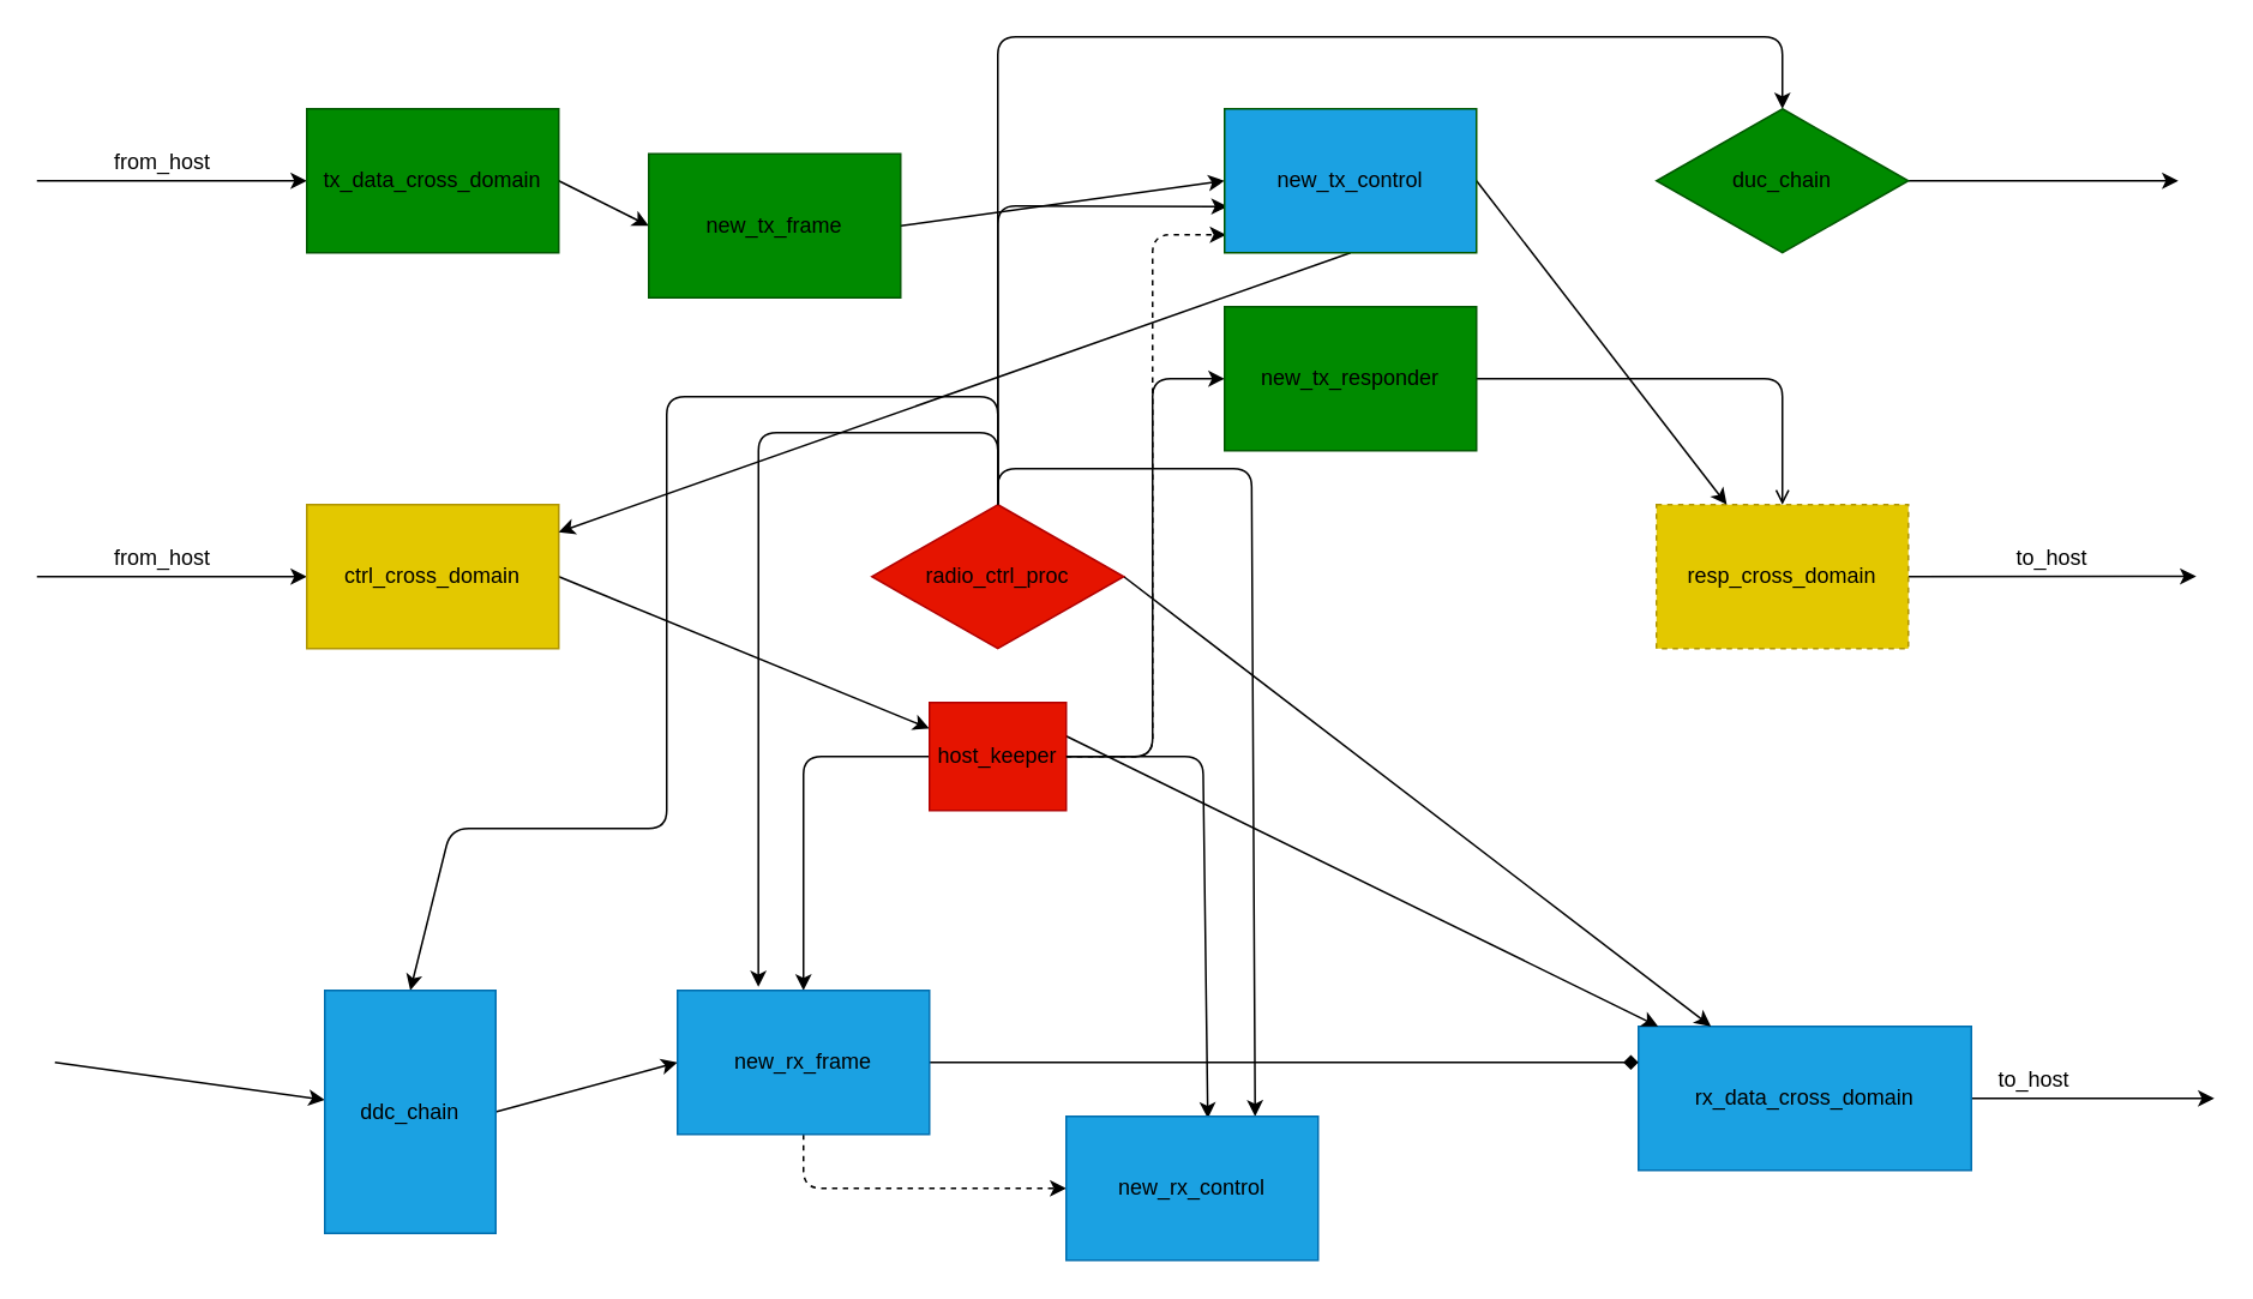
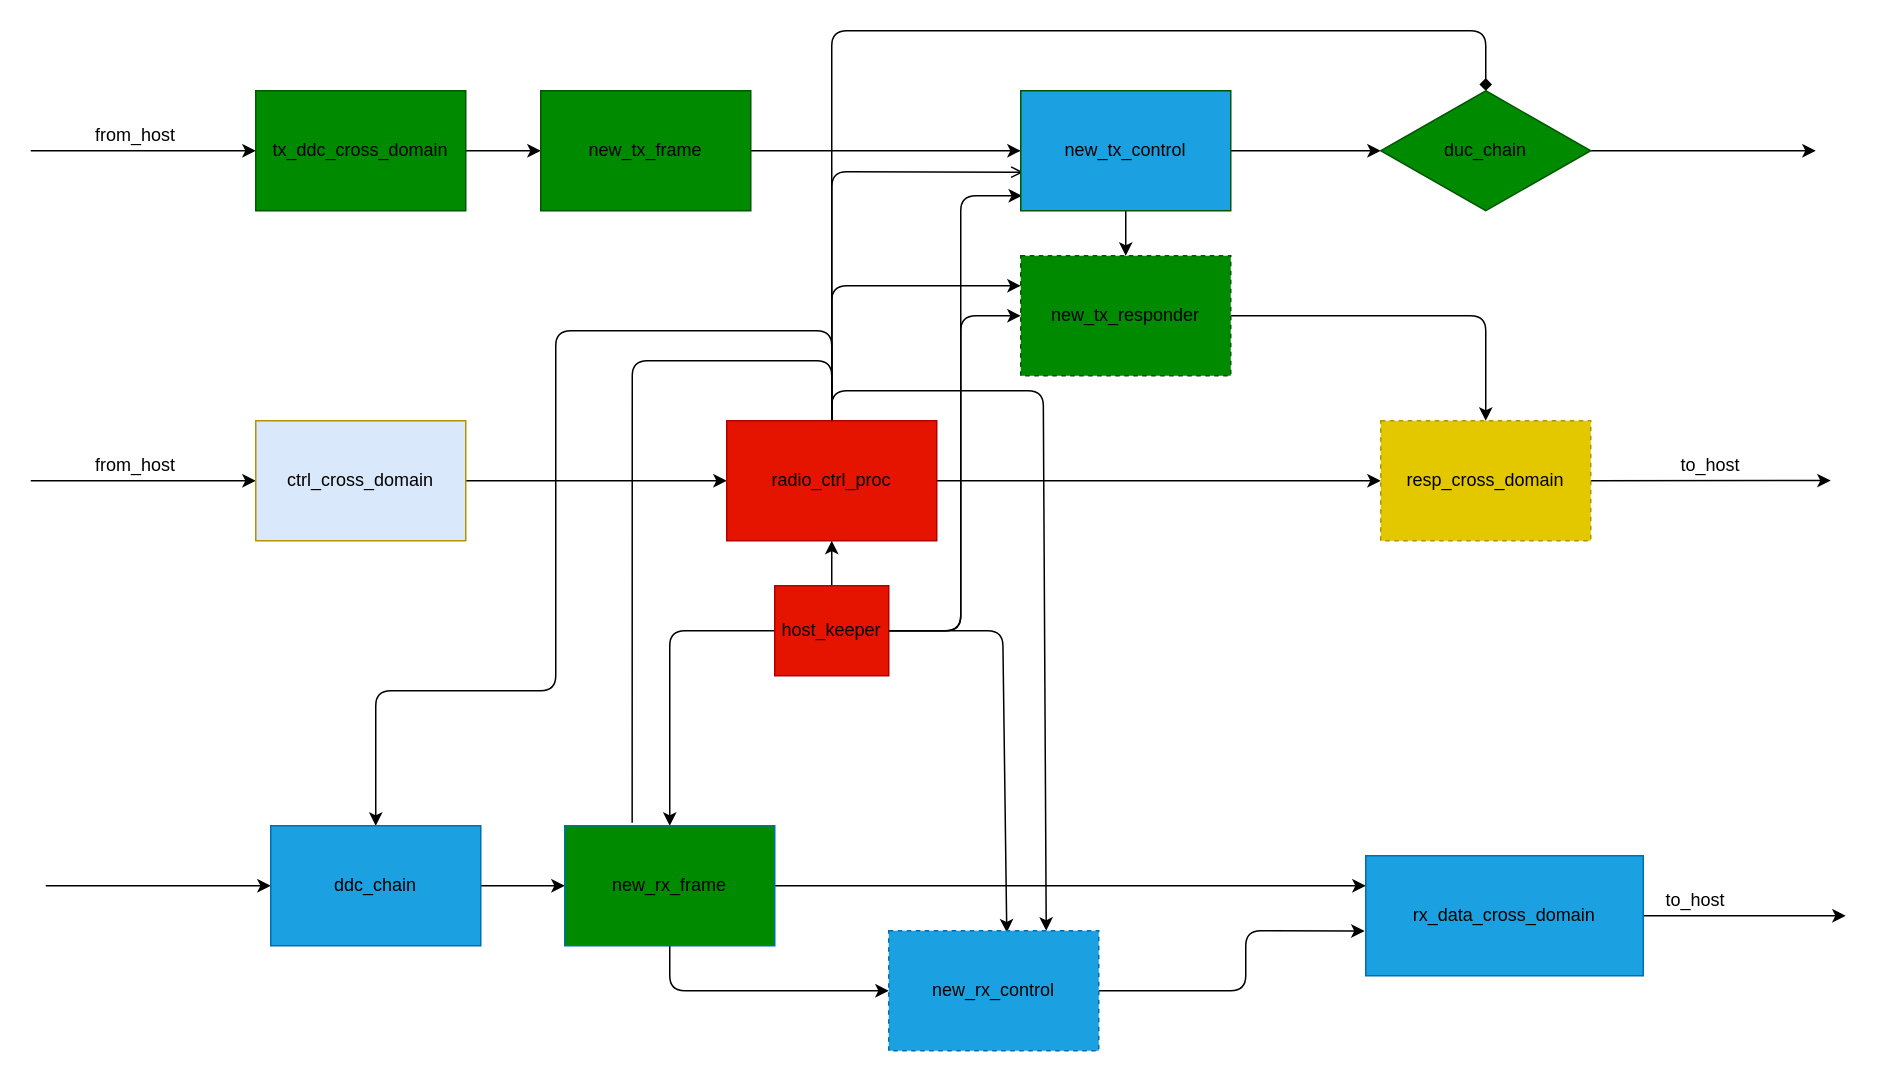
- <mxCell id="32" style="edgeStyle=none;html=1;exitX=0.5;exitY=0;exitDx=0;exitDy=0;entryX=0.5;entryY=0;entryDx=0;entryDy=0;strokeColor=#000000;" edge="1" parent="1" source="17" target="34"><mxGeometry relative="1" as="geometry"><Array as="points"><mxPoint x="554" y="240" /><mxPoint x="554" y="20" /><mxPoint x="990" y="20" /></Array></mxGeometry></mxCell>
+ <mxCell id="32" style="edgeStyle=none;html=1;exitX=0.5;exitY=0;exitDx=0;exitDy=0;entryX=0.5;entryY=0;entryDx=0;entryDy=0;strokeColor=#000000;endArrow=diamond;" edge="1" parent="1" source="17" target="34"><mxGeometry relative="1" as="geometry"><Array as="points"><mxPoint x="554" y="240" /><mxPoint x="554" y="20" /><mxPoint x="990" y="20" /></Array></mxGeometry></mxCell>
- <mxCell id="7" value="&lt;font color=&quot;#000000&quot;&gt;tx_data_cross_domain&lt;/font&gt;" style="rounded=0;whiteSpace=wrap;html=1;strokeColor=#005700;fillColor=#008a00;fontColor=#ffffff;" vertex="1" parent="1"><mxGeometry x="170" y="60" width="140" height="80" as="geometry" /></mxCell>
+ <mxCell id="7" value="&lt;font color=&quot;#000000&quot;&gt;tx_ddc_cross_domain&lt;/font&gt;" style="rounded=0;whiteSpace=wrap;html=1;strokeColor=#005700;fillColor=#008a00;fontColor=#ffffff;" vertex="1" parent="1"><mxGeometry x="170" y="60" width="140" height="80" as="geometry" /></mxCell>
- <mxCell id="26" style="edgeStyle=none;html=1;strokeColor=#000000;entryX=0.012;entryY=0.679;entryDx=0;entryDy=0;exitX=0.5;exitY=0;exitDx=0;exitDy=0;entryPerimeter=0;" edge="1" parent="1" source="17" target="29"><mxGeometry relative="1" as="geometry"><mxPoint x="630" y="190" as="sourcePoint" /><Array as="points"><mxPoint x="554" y="114" /></Array></mxGeometry></mxCell>
+ <mxCell id="26" style="edgeStyle=none;html=1;strokeColor=#000000;entryX=0.012;entryY=0.679;entryDx=0;entryDy=0;exitX=0.5;exitY=0;exitDx=0;exitDy=0;entryPerimeter=0;endArrow=open;" edge="1" parent="1" source="17" target="29"><mxGeometry relative="1" as="geometry"><mxPoint x="630" y="190" as="sourcePoint" /><Array as="points"><mxPoint x="554" y="114" /></Array></mxGeometry></mxCell>
- <mxCell id="24" value="&lt;font color=&quot;#000000&quot;&gt;new_tx_frame&lt;/font&gt;" style="rounded=0;whiteSpace=wrap;html=1;strokeColor=#005700;fillColor=#008a00;fontColor=#ffffff;" vertex="1" parent="1"><mxGeometry x="360" y="85" width="140" height="80" as="geometry" /></mxCell>
+ <mxCell id="24" value="&lt;font color=&quot;#000000&quot;&gt;new_tx_frame&lt;/font&gt;" style="rounded=0;whiteSpace=wrap;html=1;strokeColor=#005700;fillColor=#008a00;fontColor=#ffffff;" vertex="1" parent="1"><mxGeometry x="360" y="60" width="140" height="80" as="geometry" /></mxCell>
- <mxCell id="28" style="edgeStyle=none;html=1;exitX=1;exitY=0.5;exitDx=0;exitDy=0;entryX=0.006;entryY=0.875;entryDx=0;entryDy=0;strokeColor=#000000;entryPerimeter=0;dashed=1;" edge="1" parent="1" source="22" target="29"><mxGeometry relative="1" as="geometry"><Array as="points"><mxPoint x="640" y="420" /><mxPoint x="640" y="130" /></Array></mxGeometry></mxCell>
+ <mxCell id="28" style="edgeStyle=none;html=1;exitX=1;exitY=0.5;exitDx=0;exitDy=0;entryX=0.006;entryY=0.875;entryDx=0;entryDy=0;strokeColor=#000000;entryPerimeter=0;" edge="1" parent="1" source="22" target="29"><mxGeometry relative="1" as="geometry"><Array as="points"><mxPoint x="640" y="420" /><mxPoint x="640" y="130" /></Array></mxGeometry></mxCell>
- <mxCell id="27" style="edgeStyle=none;html=1;exitX=1;exitY=0.5;exitDx=0;exitDy=0;strokeColor=#000000;" edge="1" parent="1" source="29" target="9"><mxGeometry relative="1" as="geometry" /></mxCell>
+ <mxCell id="27" style="edgeStyle=none;html=1;exitX=1;exitY=0.5;exitDx=0;exitDy=0;entryX=0;entryY=0.5;entryDx=0;entryDy=0;strokeColor=#000000;" edge="1" parent="1" source="29" target="34"><mxGeometry relative="1" as="geometry" /></mxCell>
+ <mxCell id="13" style="edgeStyle=none;html=1;exitX=0.5;exitY=0;exitDx=0;exitDy=0;entryX=0;entryY=0.25;entryDx=0;entryDy=0;strokeColor=#000000;" edge="1" parent="1" source="17" target="31"><mxGeometry relative="1" as="geometry"><Array as="points"><mxPoint x="554" y="190" /><mxPoint x="630" y="190" /></Array></mxGeometry></mxCell>
- <mxCell id="31" value="&lt;font color=&quot;#000000&quot;&gt;new_tx_responder&lt;/font&gt;" style="rounded=0;whiteSpace=wrap;html=1;strokeColor=#005700;fillColor=#008a00;fontColor=#ffffff;" vertex="1" parent="1"><mxGeometry x="680" y="170" width="140" height="80" as="geometry" /></mxCell>
+ <mxCell id="31" value="&lt;font color=&quot;#000000&quot;&gt;new_tx_responder&lt;/font&gt;" style="rounded=0;whiteSpace=wrap;html=1;strokeColor=#005700;fillColor=#008a00;fontColor=#ffffff;dashed=1;" vertex="1" parent="1"><mxGeometry x="680" y="170" width="140" height="80" as="geometry" /></mxCell>
- <mxCell id="25" style="edgeStyle=none;html=1;exitX=0.5;exitY=1;exitDx=0;exitDy=0;strokeColor=#000000;" edge="1" parent="1" source="29" target="4"><mxGeometry relative="1" as="geometry" /></mxCell>
+ <mxCell id="25" style="edgeStyle=none;html=1;exitX=0.5;exitY=1;exitDx=0;exitDy=0;strokeColor=#000000;" edge="1" parent="1" source="29" target="31"><mxGeometry relative="1" as="geometry" /></mxCell>
- <mxCell id="30" style="edgeStyle=none;html=1;exitX=1;exitY=0.5;exitDx=0;exitDy=0;entryX=0.5;entryY=0;entryDx=0;entryDy=0;strokeColor=#000000;endArrow=open;" edge="1" parent="1" source="31" target="9"><mxGeometry relative="1" as="geometry"><Array as="points"><mxPoint x="990" y="210" /></Array></mxGeometry></mxCell>
+ <mxCell id="30" style="edgeStyle=none;html=1;exitX=1;exitY=0.5;exitDx=0;exitDy=0;entryX=0.5;entryY=0;entryDx=0;entryDy=0;strokeColor=#000000;" edge="1" parent="1" source="31" target="9"><mxGeometry relative="1" as="geometry"><Array as="points"><mxPoint x="990" y="210" /></Array></mxGeometry></mxCell>
- <mxCell id="4" value="&lt;font color=&quot;#000000&quot;&gt;ctrl_cross_domain&lt;/font&gt;" style="rounded=0;whiteSpace=wrap;html=1;strokeColor=#B09500;fillColor=#e3c800;fontColor=#000000;" vertex="1" parent="1"><mxGeometry x="170" y="280" width="140" height="80" as="geometry" /></mxCell>
+ <mxCell id="4" value="&lt;font color=&quot;#000000&quot;&gt;ctrl_cross_domain&lt;/font&gt;" style="rounded=0;whiteSpace=wrap;html=1;strokeColor=#B09500;fillColor=#dae8fc;fontColor=#000000;" vertex="1" parent="1"><mxGeometry x="170" y="280" width="140" height="80" as="geometry" /></mxCell>
- <mxCell id="17" value="&lt;font color=&quot;#000000&quot;&gt;radio_ctrl_proc&lt;/font&gt;" style="rhombus;whiteSpace=wrap;html=1;strokeColor=#B20000;fillColor=#e51400;fontColor=#ffffff;" vertex="1" parent="1"><mxGeometry x="484" y="280" width="140" height="80" as="geometry" /></mxCell>
+ <mxCell id="17" value="&lt;font color=&quot;#000000&quot;&gt;radio_ctrl_proc&lt;/font&gt;" style="rounded=0;whiteSpace=wrap;html=1;strokeColor=#B20000;fillColor=#e51400;fontColor=#ffffff;" vertex="1" parent="1"><mxGeometry x="484" y="280" width="140" height="80" as="geometry" /></mxCell>
- <mxCell id="2" style="edgeStyle=none;html=1;exitX=1;exitY=0.5;exitDx=0;exitDy=0;strokeColor=#000000;" edge="1" parent="1" source="4" target="22"><mxGeometry relative="1" as="geometry"><mxPoint x="490" y="320" as="targetPoint" /></mxGeometry></mxCell>
+ <mxCell id="2" style="edgeStyle=none;html=1;exitX=1;exitY=0.5;exitDx=0;exitDy=0;strokeColor=#000000;entryX=0;entryY=0.5;entryDx=0;entryDy=0;" edge="1" parent="1" source="4" target="17"><mxGeometry relative="1" as="geometry"><mxPoint x="490" y="320" as="targetPoint" /></mxGeometry></mxCell>
- <mxCell id="12" style="edgeStyle=none;html=1;exitX=1;exitY=0.5;exitDx=0;exitDy=0;strokeColor=#000000;" edge="1" parent="1" source="17" target="11"><mxGeometry relative="1" as="geometry" /></mxCell>
+ <mxCell id="12" style="edgeStyle=none;html=1;exitX=1;exitY=0.5;exitDx=0;exitDy=0;entryX=0;entryY=0.5;entryDx=0;entryDy=0;strokeColor=#000000;" edge="1" parent="1" source="17" target="9"><mxGeometry relative="1" as="geometry" /></mxCell>
- <mxCell id="18" style="edgeStyle=none;html=1;exitX=0.5;exitY=0;exitDx=0;exitDy=0;strokeColor=#000000;" edge="1" parent="1" source="22" target="11"><mxGeometry relative="1" as="geometry" /></mxCell>
+ <mxCell id="18" style="edgeStyle=none;html=1;exitX=0.5;exitY=0;exitDx=0;exitDy=0;entryX=0.5;entryY=1;entryDx=0;entryDy=0;strokeColor=#000000;" edge="1" parent="1" source="22" target="17"><mxGeometry relative="1" as="geometry" /></mxCell>
- <mxCell id="14" style="edgeStyle=none;html=1;entryX=0.321;entryY=-0.024;entryDx=0;entryDy=0;strokeColor=#000000;entryPerimeter=0;exitX=0.5;exitY=0;exitDx=0;exitDy=0;" edge="1" parent="1" source="17" target="40"><mxGeometry relative="1" as="geometry"><mxPoint x="550" y="190" as="sourcePoint" /><Array as="points"><mxPoint x="554" y="240" /><mxPoint x="421" y="240" /></Array></mxGeometry></mxCell>
+ <mxCell id="14" style="edgeStyle=none;html=1;entryX=0.321;entryY=-0.024;entryDx=0;entryDy=0;strokeColor=#000000;entryPerimeter=0;exitX=0.5;exitY=0;exitDx=0;exitDy=0;endArrow=none;" edge="1" parent="1" source="17" target="40"><mxGeometry relative="1" as="geometry"><mxPoint x="550" y="190" as="sourcePoint" /><Array as="points"><mxPoint x="554" y="240" /><mxPoint x="421" y="240" /></Array></mxGeometry></mxCell>
- <mxCell id="40" value="&lt;font color=&quot;#000000&quot;&gt;new_rx_frame&lt;/font&gt;" style="rounded=0;whiteSpace=wrap;html=1;strokeColor=#006EAF;fillColor=#1ba1e2;fontColor=#ffffff;" vertex="1" parent="1"><mxGeometry x="376" y="550" width="140" height="80" as="geometry" /></mxCell>
+ <mxCell id="40" value="&lt;font color=&quot;#000000&quot;&gt;new_rx_frame&lt;/font&gt;" style="rounded=0;whiteSpace=wrap;html=1;strokeColor=#006EAF;fillColor=#008a00;fontColor=#ffffff;" vertex="1" parent="1"><mxGeometry x="376" y="550" width="140" height="80" as="geometry" /></mxCell>
- <mxCell id="39" style="edgeStyle=none;html=1;exitX=1;exitY=0.5;exitDx=0;exitDy=0;entryX=0;entryY=0.25;entryDx=0;entryDy=0;strokeColor=#000000;endArrow=diamond;" edge="1" parent="1" source="40" target="11"><mxGeometry relative="1" as="geometry"><Array as="points"><mxPoint x="600" y="590" /><mxPoint x="710" y="590" /><mxPoint x="820" y="590" /></Array></mxGeometry></mxCell>
+ <mxCell id="39" style="edgeStyle=none;html=1;exitX=1;exitY=0.5;exitDx=0;exitDy=0;entryX=0;entryY=0.25;entryDx=0;entryDy=0;strokeColor=#000000;" edge="1" parent="1" source="40" target="11"><mxGeometry relative="1" as="geometry"><Array as="points"><mxPoint x="600" y="590" /><mxPoint x="710" y="590" /><mxPoint x="820" y="590" /></Array></mxGeometry></mxCell>
- <mxCell id="37" value="&lt;font color=&quot;#000000&quot;&gt;ddc_chain&lt;/font&gt;" style="rounded=0;whiteSpace=wrap;html=1;strokeColor=#006EAF;fillColor=#1ba1e2;fontColor=#ffffff;" vertex="1" parent="1"><mxGeometry x="180" y="550" width="95" height="135" as="geometry" /></mxCell>
+ <mxCell id="37" value="&lt;font color=&quot;#000000&quot;&gt;ddc_chain&lt;/font&gt;" style="rounded=0;whiteSpace=wrap;html=1;strokeColor=#006EAF;fillColor=#1ba1e2;fontColor=#ffffff;" vertex="1" parent="1"><mxGeometry x="180" y="550" width="140" height="80" as="geometry" /></mxCell>
+ <mxCell id="41" style="edgeStyle=none;html=1;exitX=1;exitY=0.5;exitDx=0;exitDy=0;entryX=-0.004;entryY=0.627;entryDx=0;entryDy=0;strokeColor=#000000;entryPerimeter=0;" edge="1" parent="1" source="42" target="11"><mxGeometry relative="1" as="geometry"><Array as="points"><mxPoint x="770" y="660" /><mxPoint x="830" y="660" /><mxPoint x="830" y="620" /></Array></mxGeometry></mxCell>
- <mxCell id="38" style="edgeStyle=none;html=1;exitX=0.5;exitY=1;exitDx=0;exitDy=0;strokeColor=#000000;dashed=1;" edge="1" parent="1" source="40" target="42"><mxGeometry relative="1" as="geometry"><Array as="points"><mxPoint x="446" y="660" /></Array></mxGeometry></mxCell>
+ <mxCell id="38" style="edgeStyle=none;html=1;exitX=0.5;exitY=1;exitDx=0;exitDy=0;strokeColor=#000000;" edge="1" parent="1" source="40" target="42"><mxGeometry relative="1" as="geometry"><Array as="points"><mxPoint x="446" y="660" /></Array></mxGeometry></mxCell>
- <mxCell id="42" value="&lt;font color=&quot;#000000&quot;&gt;new_rx_control&lt;/font&gt;" style="rounded=0;whiteSpace=wrap;html=1;strokeColor=#006EAF;fillColor=#1ba1e2;fontColor=#ffffff;" vertex="1" parent="1"><mxGeometry x="592" y="620" width="140" height="80" as="geometry" /></mxCell>
+ <mxCell id="42" value="&lt;font color=&quot;#000000&quot;&gt;new_rx_control&lt;/font&gt;" style="rounded=0;whiteSpace=wrap;html=1;strokeColor=#006EAF;fillColor=#1ba1e2;fontColor=#ffffff;dashed=1;" vertex="1" parent="1"><mxGeometry x="592" y="620" width="140" height="80" as="geometry" /></mxCell>
